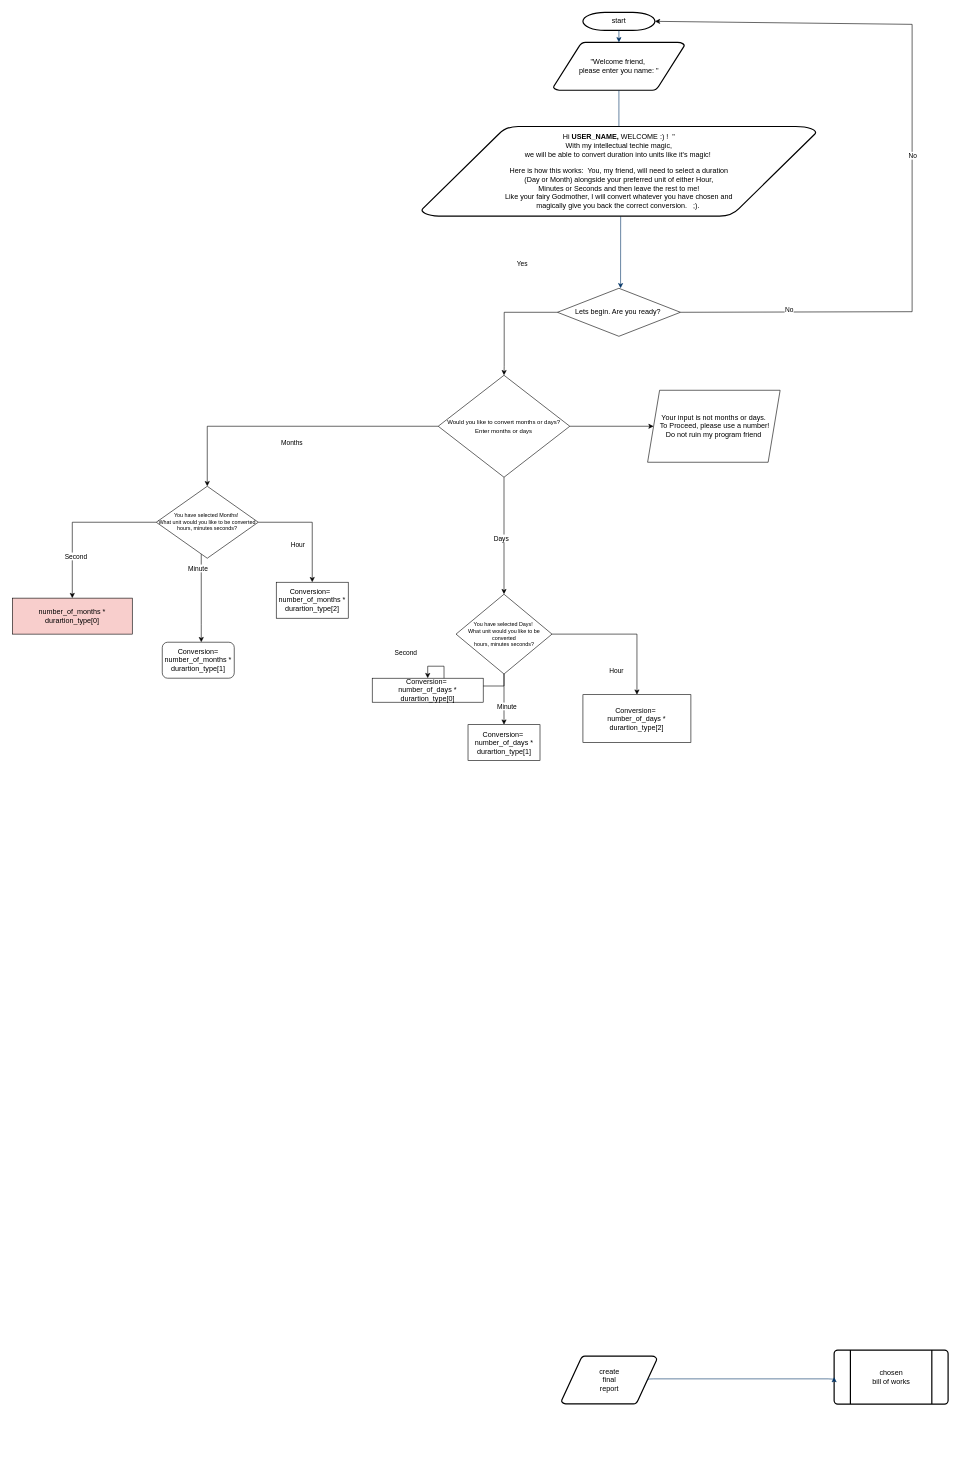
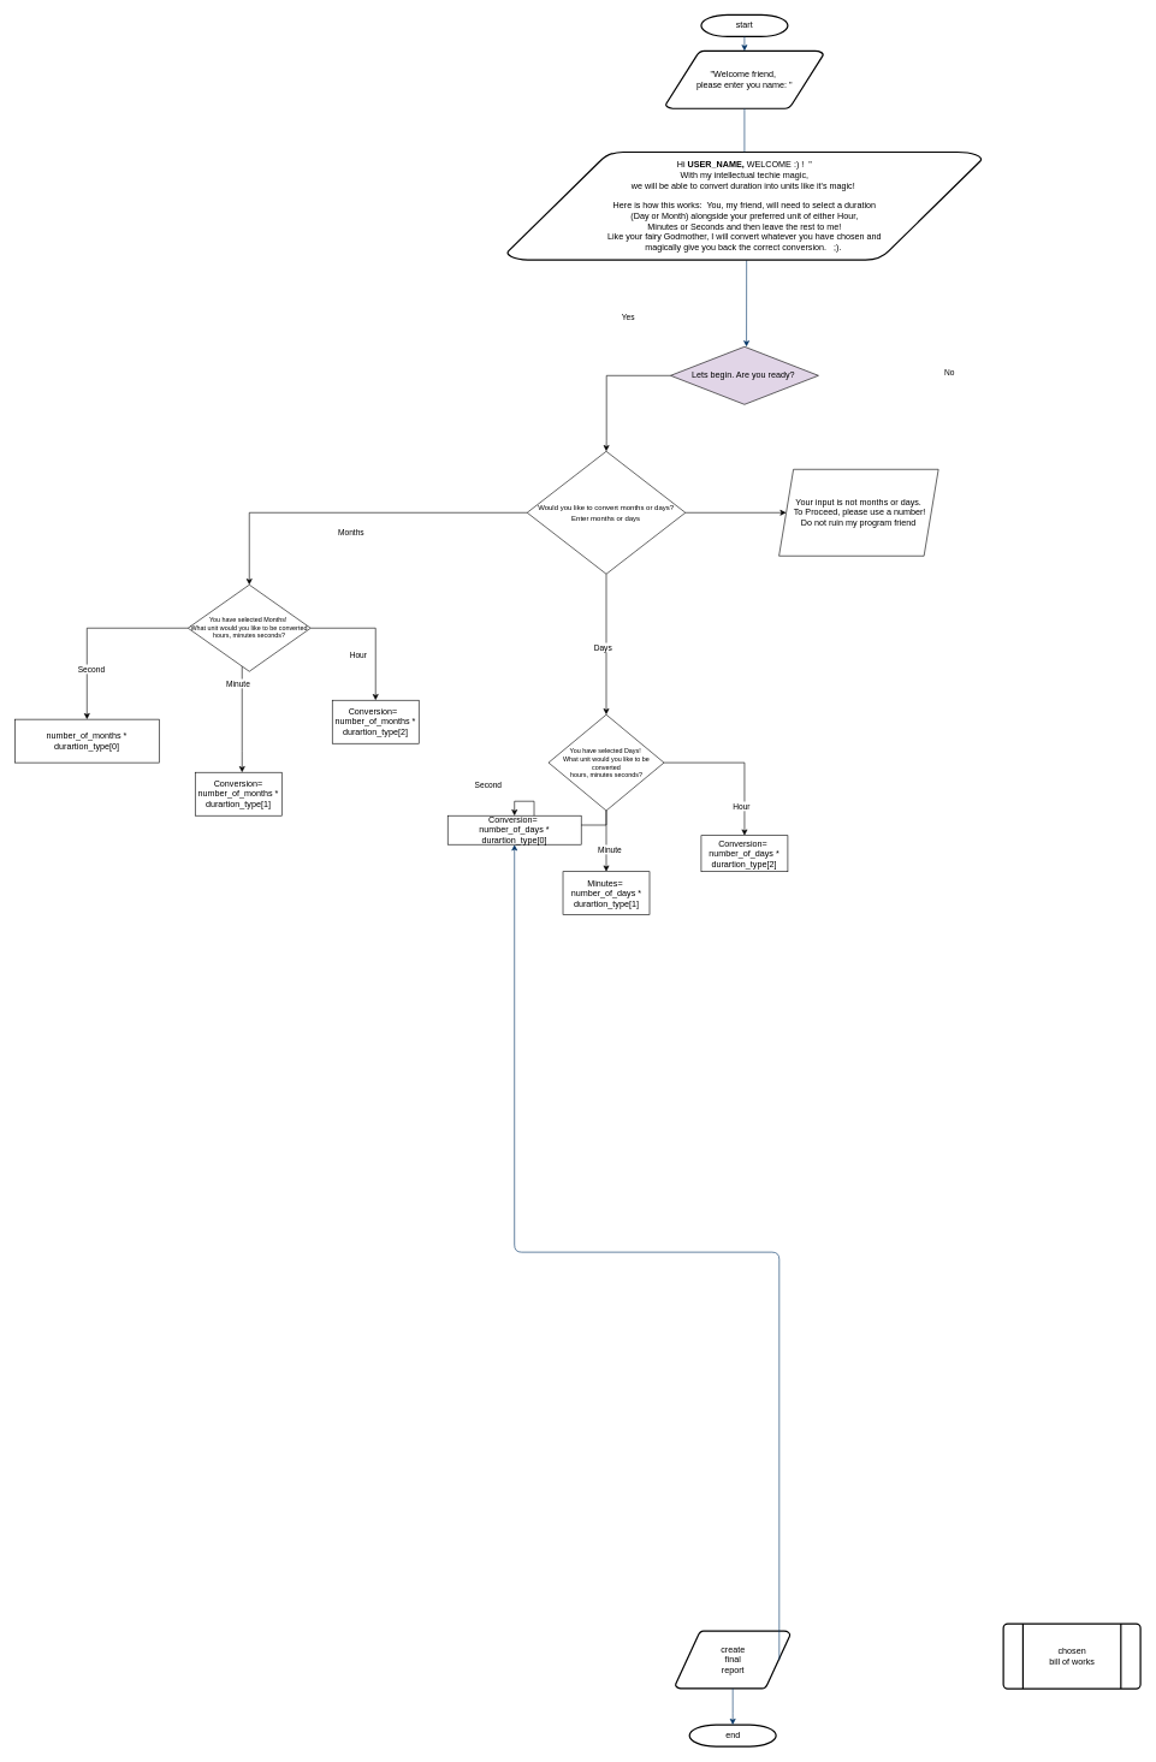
- <mxCell id="16" value="" style="endArrow=classic;html=1;rounded=0;entryX=1;entryY=0.5;entryDx=0;entryDy=0;entryPerimeter=0;exitX=1;exitY=0.5;exitDx=0;exitDy=0;" parent="1" source="13" target="2" edge="1"><mxGeometry relative="1" as="geometry"><mxPoint x="1140.5" y="519.17" as="sourcePoint" /><mxPoint x="1510" y="80" as="targetPoint" /><Array as="points"><mxPoint x="1520" y="519" /><mxPoint x="1520" y="40" /></Array></mxGeometry></mxCell>
- <mxCell id="17" value="No" style="edgeLabel;resizable=0;html=1;align=center;verticalAlign=middle;" parent="16" connectable="0" vertex="1"><mxGeometry relative="1" as="geometry" /></mxCell>
- <mxCell id="13" value="Lets begin. Are you ready?&amp;nbsp;" style="rhombus;whiteSpace=wrap;html=1;" parent="1" vertex="1"><mxGeometry x="928.75" y="480" width="205" height="80" as="geometry" /></mxCell>
+ <mxCell id="13" value="Lets begin. Are you ready?&amp;nbsp;" style="rhombus;whiteSpace=wrap;html=1;fillColor=#e1d5e7;" parent="1" vertex="1"><mxGeometry x="928.75" y="480" width="205" height="80" as="geometry" /></mxCell>
- <mxCell id="35" value="number_of_months * durartion_type[0]" style="whiteSpace=wrap;html=1;fillColor=#f8cecc;" vertex="1" parent="1"><mxGeometry x="20" y="996.5" width="200" height="60" as="geometry" /></mxCell>
+ <mxCell id="35" value="number_of_months * durartion_type[0]" style="whiteSpace=wrap;html=1;" vertex="1" parent="1"><mxGeometry x="20" y="996.5" width="200" height="60" as="geometry" /></mxCell>
- <mxCell id="36" value="&lt;span&gt;Conversion= number_of_months * durartion_type[1]&lt;/span&gt;" style="whiteSpace=wrap;html=1;rounded=1;" vertex="1" parent="1"><mxGeometry x="270" y="1070" width="120" height="60" as="geometry" /></mxCell>
+ <mxCell id="36" value="&lt;span&gt;Conversion= number_of_months * durartion_type[1]&lt;/span&gt;" style="whiteSpace=wrap;html=1;" vertex="1" parent="1"><mxGeometry x="270" y="1070" width="120" height="60" as="geometry" /></mxCell>
- <mxCell id="29" value="Conversion=&amp;nbsp;&lt;br&gt;&lt;span&gt;number_of_days * durartion_type[2]&lt;/span&gt;" style="whiteSpace=wrap;html=1;" vertex="1" parent="1"><mxGeometry x="971.26" y="1157.5" width="180" height="80" as="geometry" /></mxCell>
+ <mxCell id="29" value="Conversion=&amp;nbsp;&lt;br&gt;&lt;span&gt;number_of_days * durartion_type[2]&lt;/span&gt;" style="whiteSpace=wrap;html=1;" vertex="1" parent="1"><mxGeometry x="971.26" y="1157.5" width="120" height="50" as="geometry" /></mxCell>
- <mxCell id="45" value="&lt;span&gt;Conversion=&amp;nbsp;&lt;/span&gt;&lt;br&gt;&lt;span&gt;number_of_days * durartion_type[1]&lt;/span&gt;" style="whiteSpace=wrap;html=1;" vertex="1" parent="1"><mxGeometry x="779.69" y="1207.5" width="120" height="60" as="geometry" /></mxCell>
+ <mxCell id="45" value="&lt;span&gt;Minutes=&amp;nbsp;&lt;/span&gt;&lt;br&gt;&lt;span&gt;number_of_days * durartion_type[1]&lt;/span&gt;" style="whiteSpace=wrap;html=1;" vertex="1" parent="1"><mxGeometry x="779.69" y="1207.5" width="120" height="60" as="geometry" /></mxCell>
- <mxCell id="10" value="" style="edgeStyle=elbowEdgeStyle;elbow=vertical;exitX=0.905;exitY=0.5;exitPerimeter=0;entryX=0;entryY=0.5;entryPerimeter=0;fontStyle=1;strokeColor=#003366;strokeWidth=1;html=1;" parent="1" source="6" target="7" edge="1"><mxGeometry width="100" height="100" as="geometry"><mxPoint y="110" as="sourcePoint" x="680" /><mxPoint x="780" as="targetPoint" y="10" /></mxGeometry></mxCell>
+ <mxCell id="10" value="" style="edgeStyle=elbowEdgeStyle;elbow=vertical;exitX=0.905;exitY=0.5;exitPerimeter=0;fontStyle=1;strokeColor=#003366;strokeWidth=1;html=1;" parent="1" source="6" target="44" edge="1"><mxGeometry width="100" height="100" as="geometry"><mxPoint y="110" as="sourcePoint" x="680" /><mxPoint x="780" as="targetPoint" y="10" /></mxGeometry></mxCell>
+ <mxCell id="9" value="" style="edgeStyle=elbowEdgeStyle;elbow=vertical;exitX=0.5;exitY=1;exitPerimeter=0;entryX=0.5;entryY=0;entryPerimeter=0;fontStyle=1;strokeColor=#003366;strokeWidth=1;html=1;" parent="1" source="6" target="8" edge="1"><mxGeometry width="100" height="100" as="geometry"><mxPoint y="110" as="sourcePoint" x="680" /><mxPoint x="780" as="targetPoint" y="10" /></mxGeometry></mxCell>
+ <mxCell id="8" value="end" style="shape=mxgraph.flowchart.terminator;strokeWidth=2;gradientColor=none;gradientDirection=north;fontStyle=0;html=1;" parent="1" vertex="1"><mxGeometry x="955" y="2390" width="120" height="30" as="geometry" /></mxCell>
